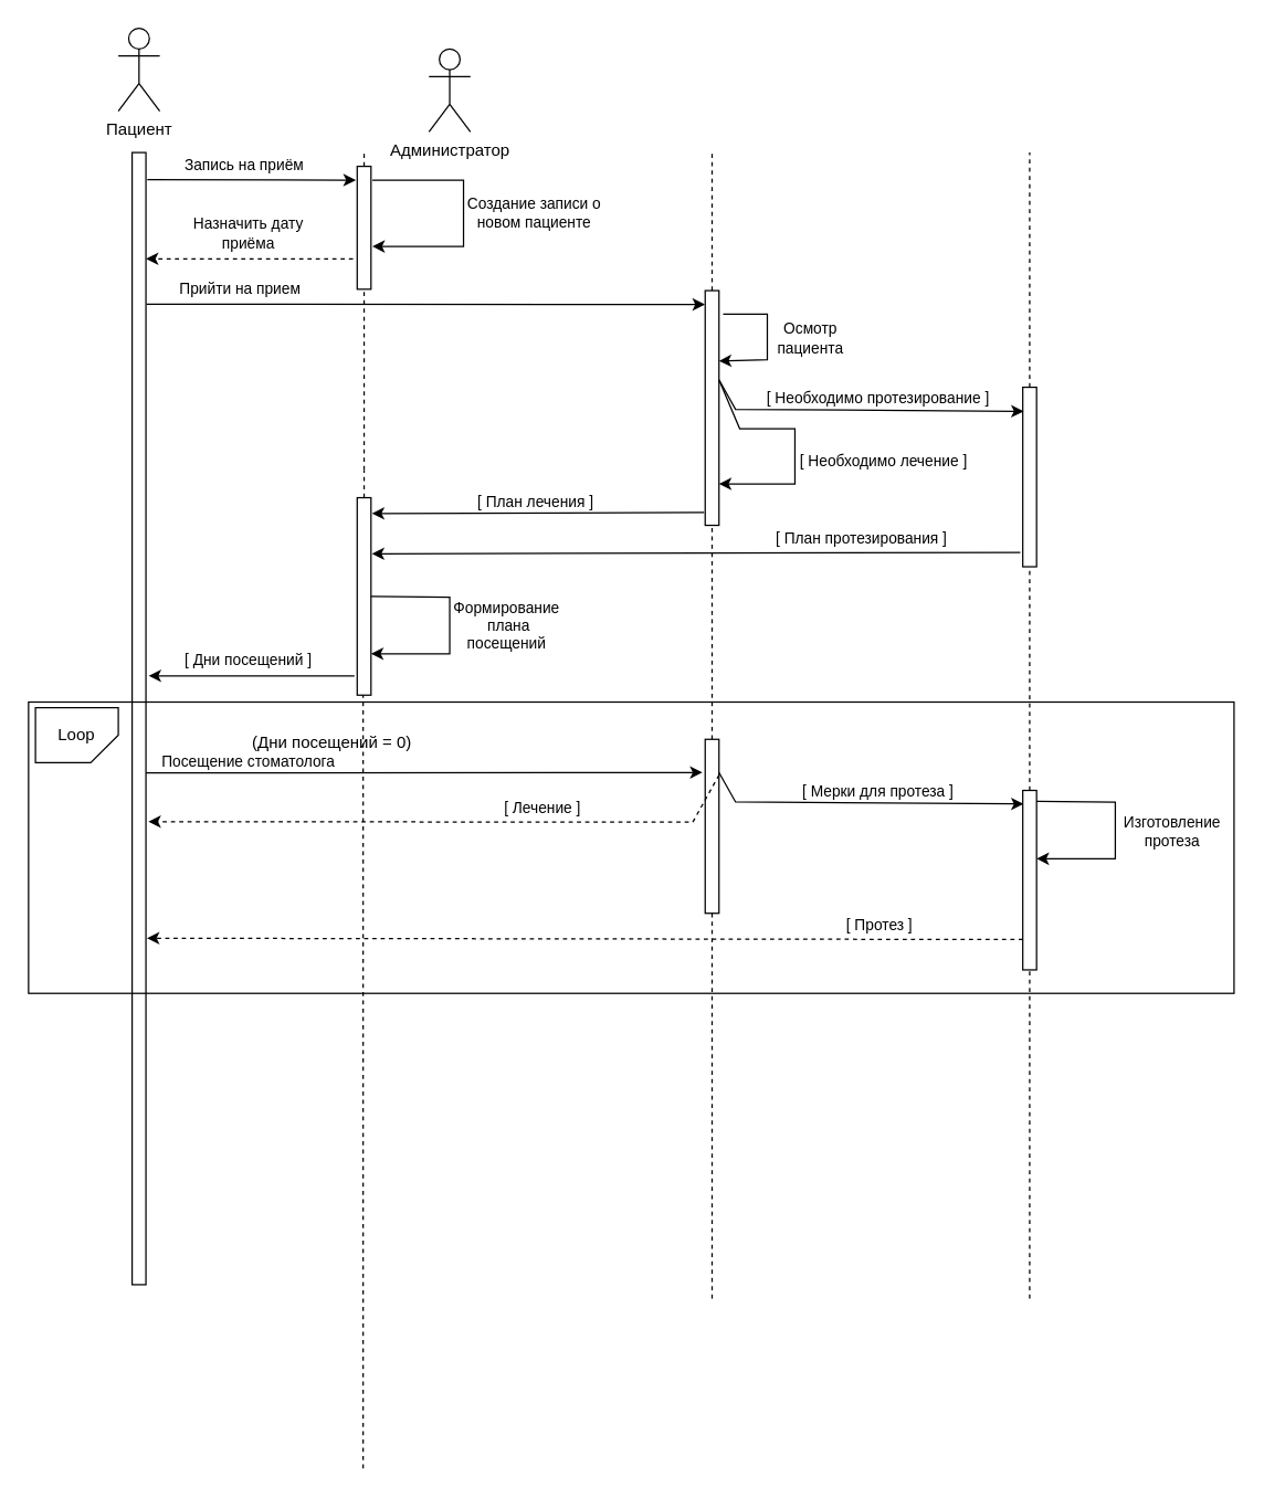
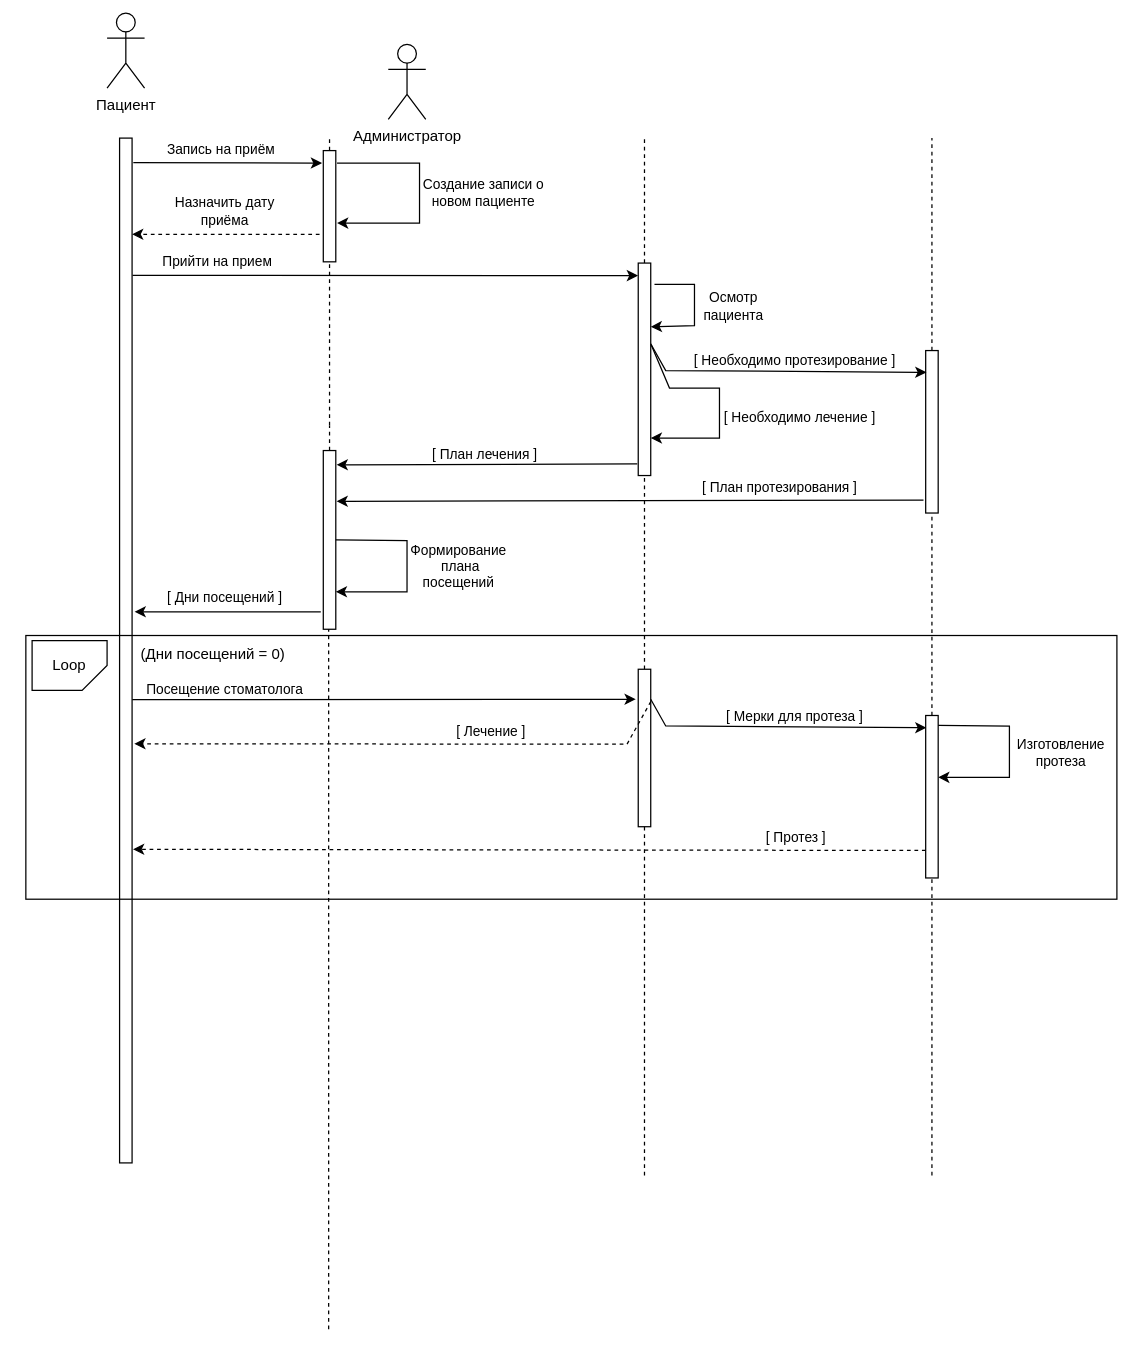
- <mxCell id="2" value="Пациент" style="shape=umlActor;verticalLabelPosition=bottom;verticalAlign=top;html=1;outlineConnect=0;" vertex="1" parent="1"><mxGeometry x="85" y="20" width="30" height="60" as="geometry" /></mxCell>
+ <mxCell id="2" value="Пациент" style="shape=umlActor;verticalLabelPosition=bottom;verticalAlign=top;html=1;outlineConnect=0;" vertex="1" parent="1"><mxGeometry x="85" y="10" width="30" height="60" as="geometry" /></mxCell>
- <mxCell id="39" value="(Дни посещений = 0)" style="text;html=1;strokeColor=none;fillColor=none;align=center;verticalAlign=middle;whiteSpace=wrap;rounded=0;" vertex="1" parent="1"><mxGeometry x="175" y="523" width="130" height="30" as="geometry" /></mxCell>
+ <mxCell id="39" value="(Дни посещений = 0)" style="text;html=1;strokeColor=none;fillColor=none;align=center;verticalAlign=middle;whiteSpace=wrap;rounded=0;" vertex="1" parent="1"><mxGeometry x="105" y="508" width="130" height="30" as="geometry" /></mxCell>
